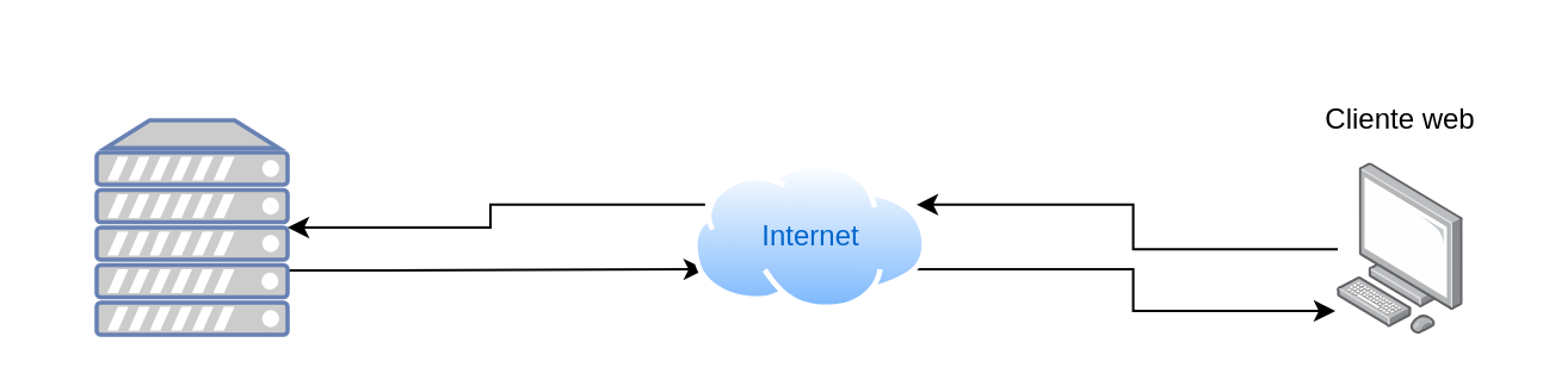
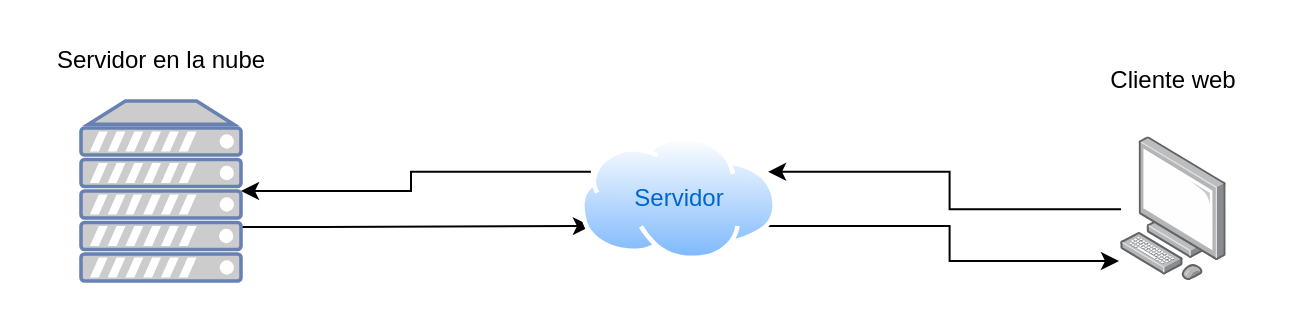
+ <mxCell id="11" value="Servidor en la nube" style="text;html=1;align=center;verticalAlign=middle;resizable=0;points=[];autosize=1;" vertex="1" parent="1"><mxGeometry x="20" y="20" width="120" height="20" as="geometry" /></mxCell>
- <mxCell id="10" value="Cliente web" style="text;html=1;align=center;verticalAlign=middle;resizable=0;points=[];autosize=1;" vertex="1" parent="1"><mxGeometry x="546.49" y="40" width="80" height="20" as="geometry" /></mxCell>
+ <mxCell id="10" value="Cliente web" style="text;html=1;align=center;verticalAlign=middle;resizable=0;points=[];autosize=1;" vertex="1" parent="1"><mxGeometry x="546.49" y="30" width="80" height="20" as="geometry" /></mxCell>
- <mxCell id="7" value="Internet" style="text;html=1;align=center;verticalAlign=middle;resizable=0;points=[];autosize=1;fontColor=#0066CC;" vertex="1" parent="1"><mxGeometry x="309.24" y="88.98" width="60" height="20" as="geometry" /></mxCell>
+ <mxCell id="7" value="Servidor" style="text;html=1;align=center;verticalAlign=middle;resizable=0;points=[];autosize=1;fontColor=#0066CC;" vertex="1" parent="1"><mxGeometry x="309.24" y="88.98" width="60" height="20" as="geometry" /></mxCell>
